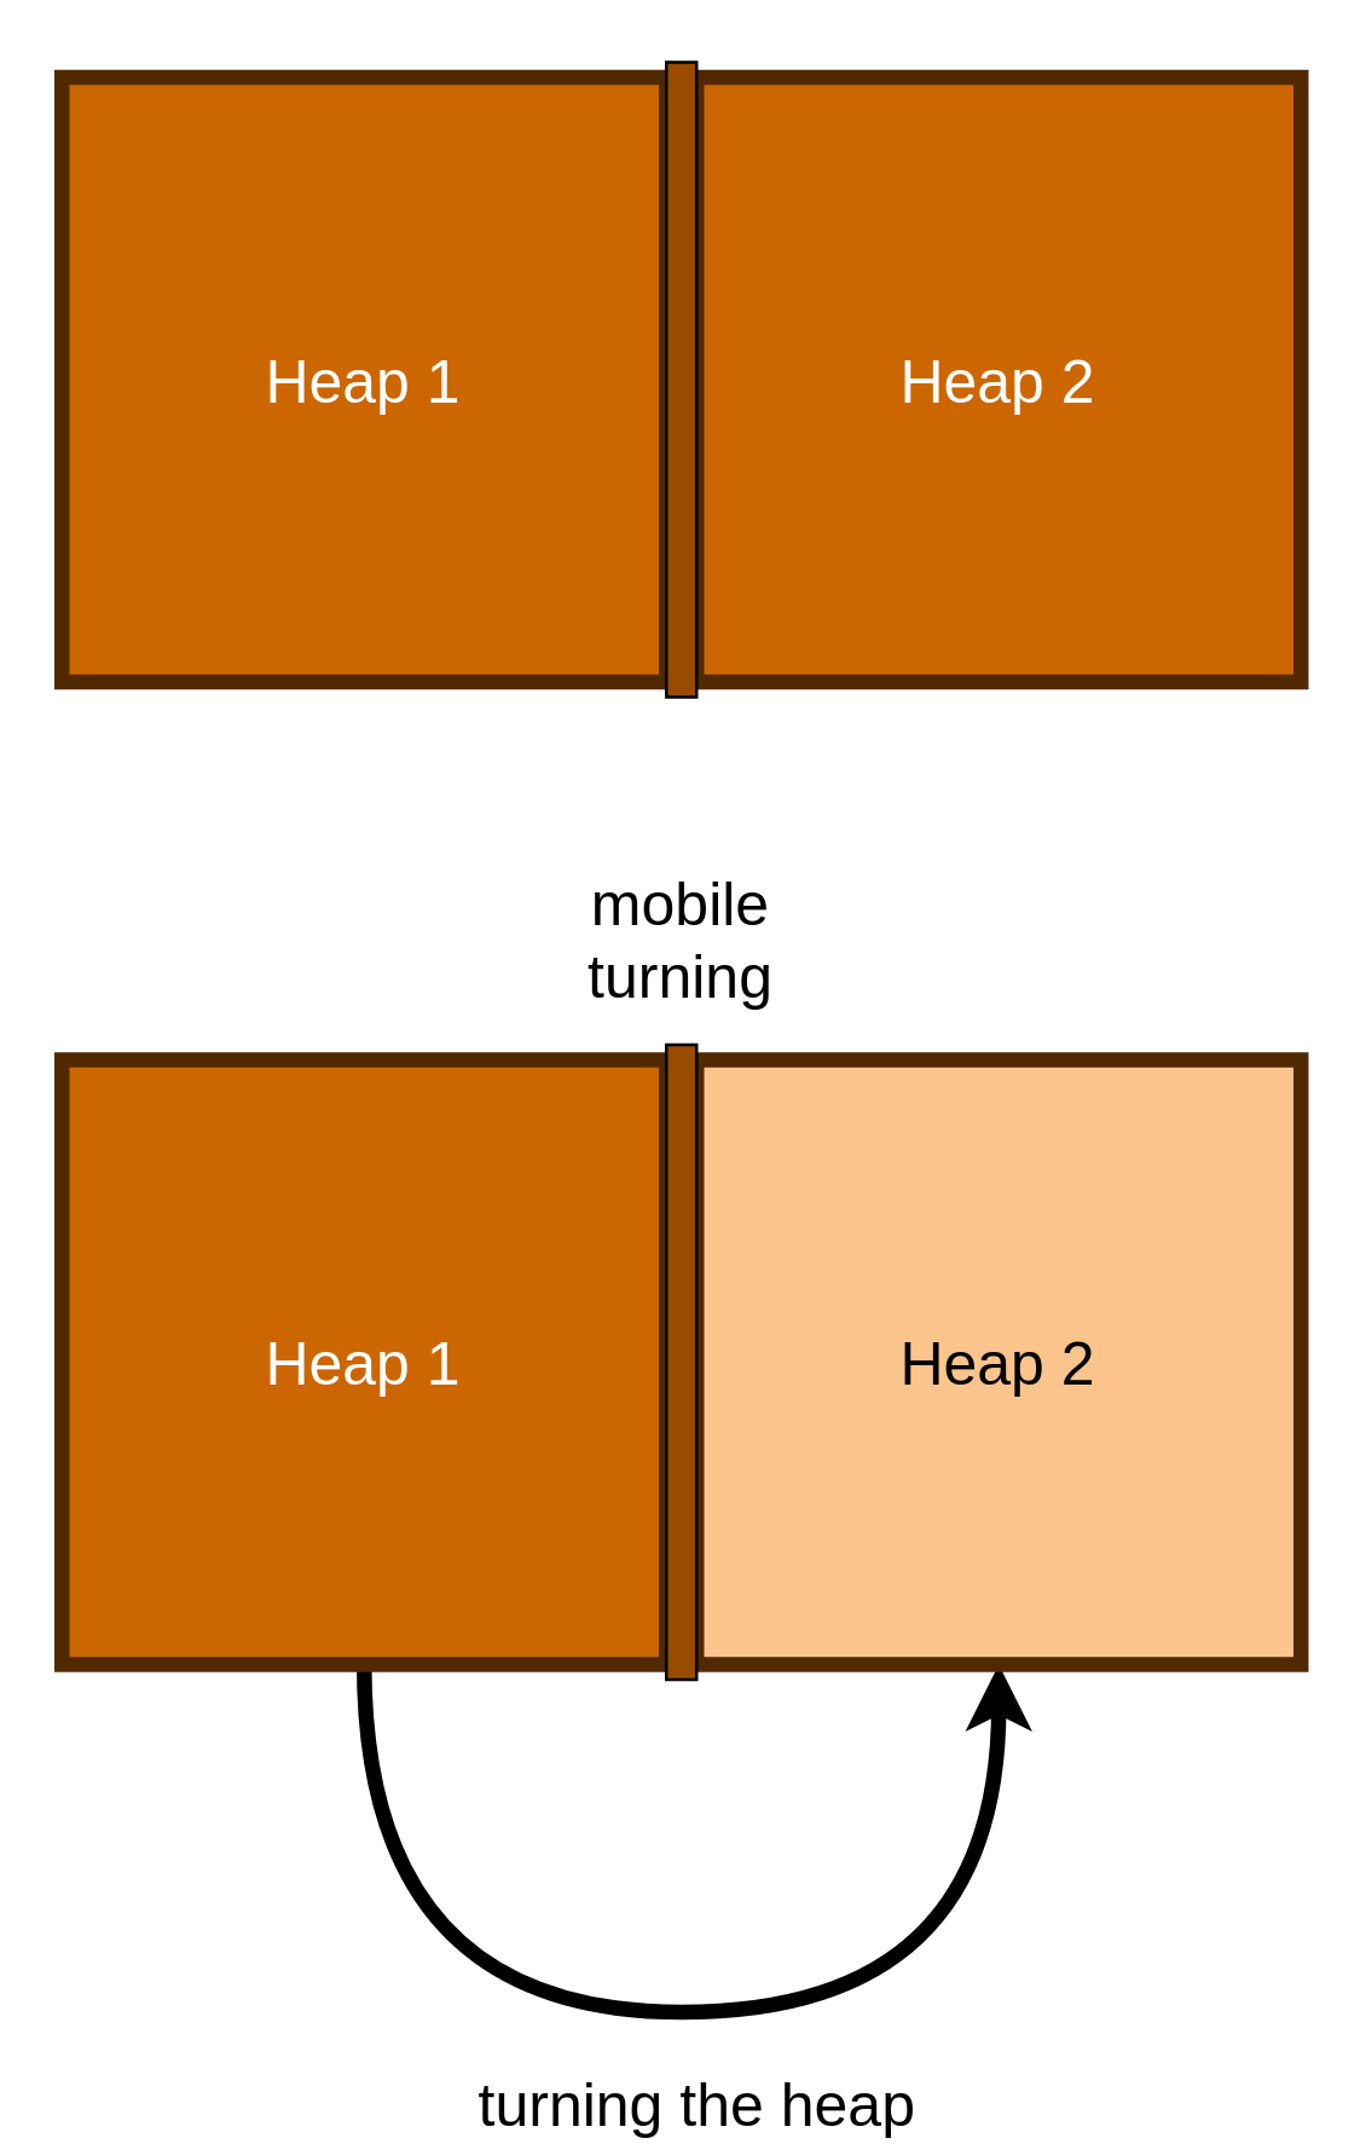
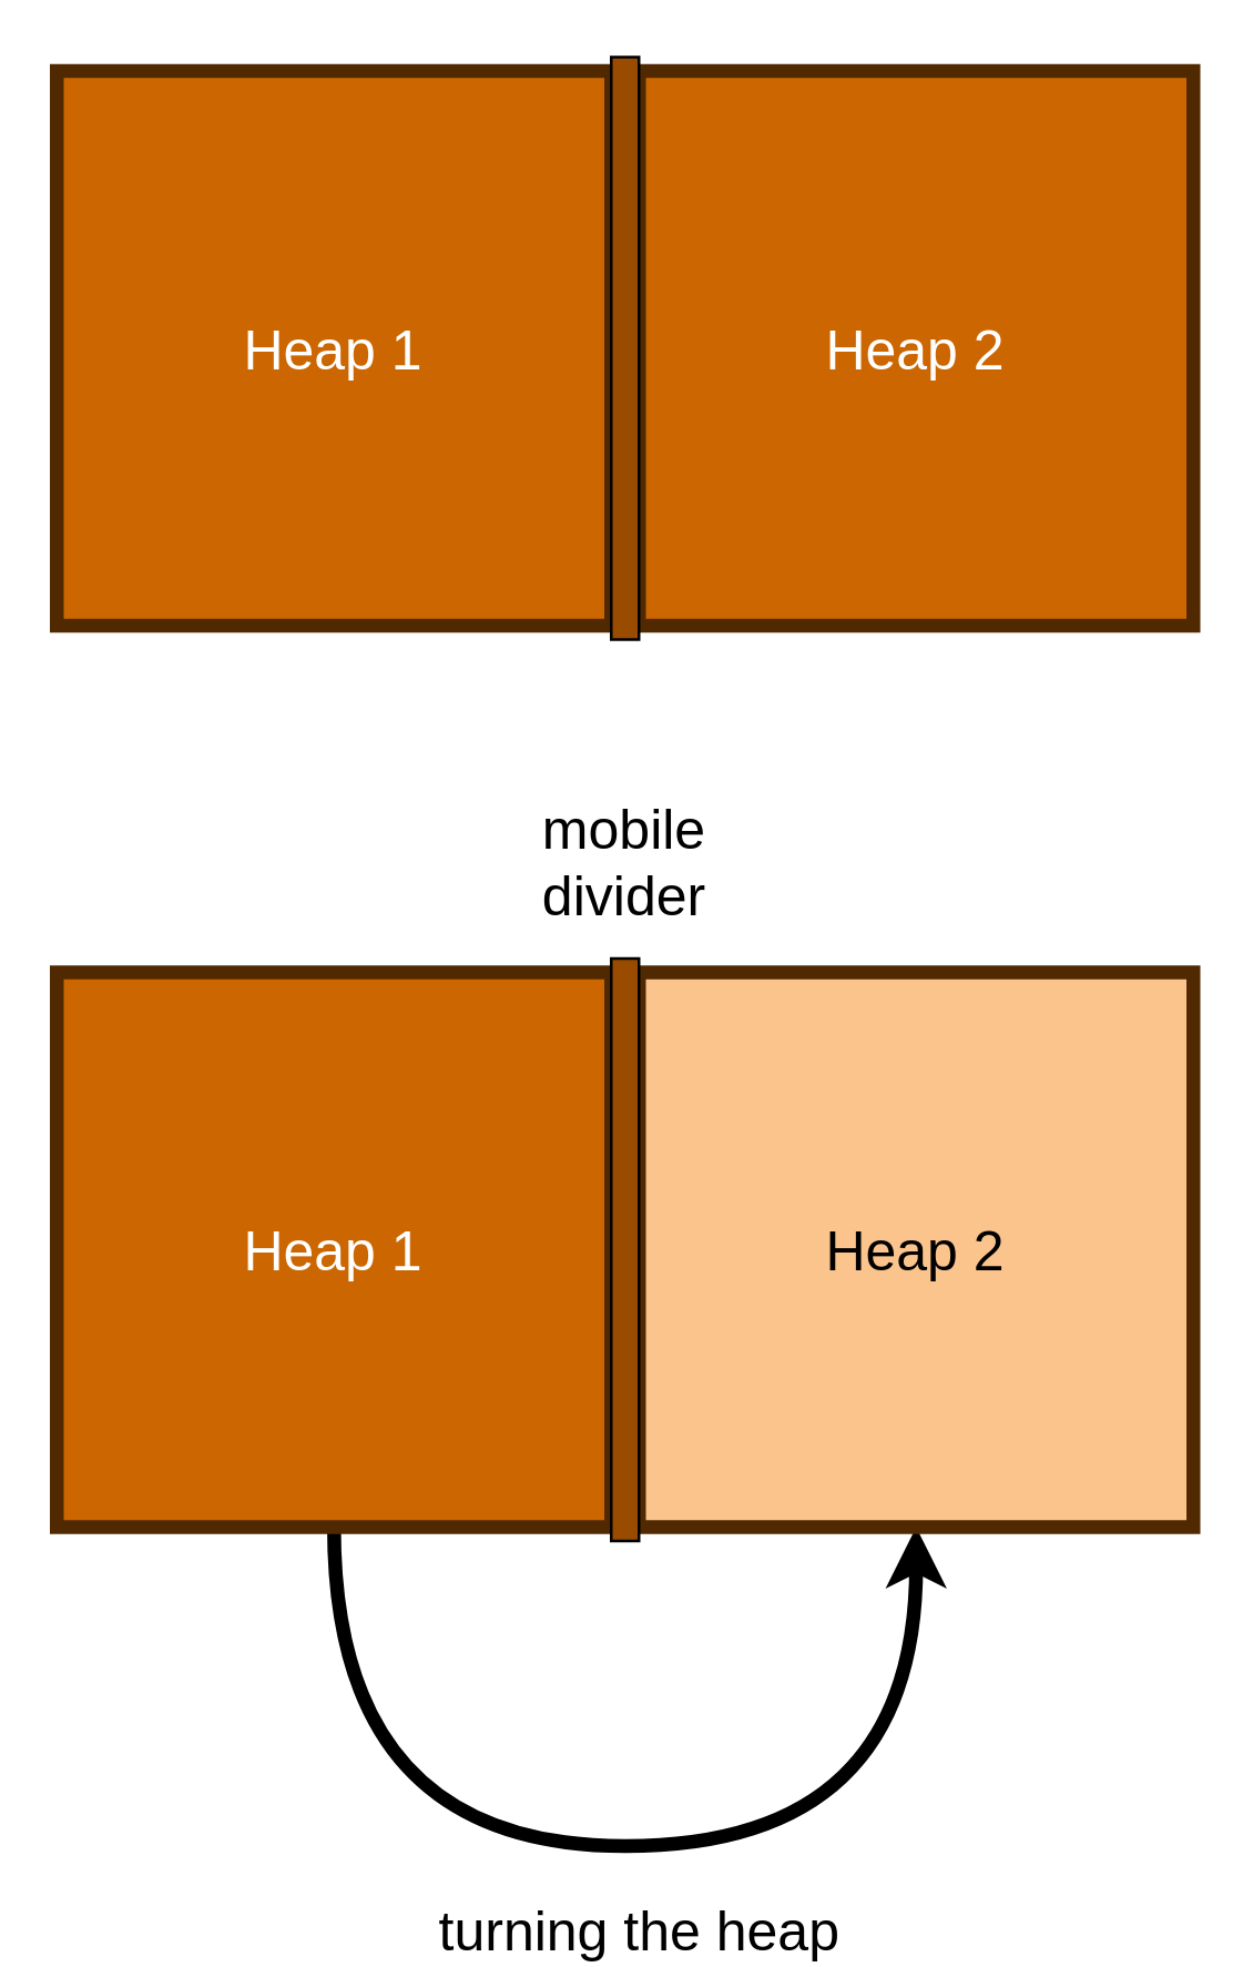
- <mxCell id="9" value="mobile turning" style="text;html=1;strokeColor=none;fillColor=none;align=center;verticalAlign=middle;whiteSpace=wrap;rounded=0;fontSize=20;fontColor=#000000;" vertex="1" parent="1"><mxGeometry x="195" y="295" width="60" height="30" as="geometry" /></mxCell>
+ <mxCell id="9" value="mobile divider" style="text;html=1;strokeColor=none;fillColor=none;align=center;verticalAlign=middle;whiteSpace=wrap;rounded=0;fontSize=20;fontColor=#000000;" vertex="1" parent="1"><mxGeometry x="195" y="295" width="60" height="30" as="geometry" /></mxCell>
